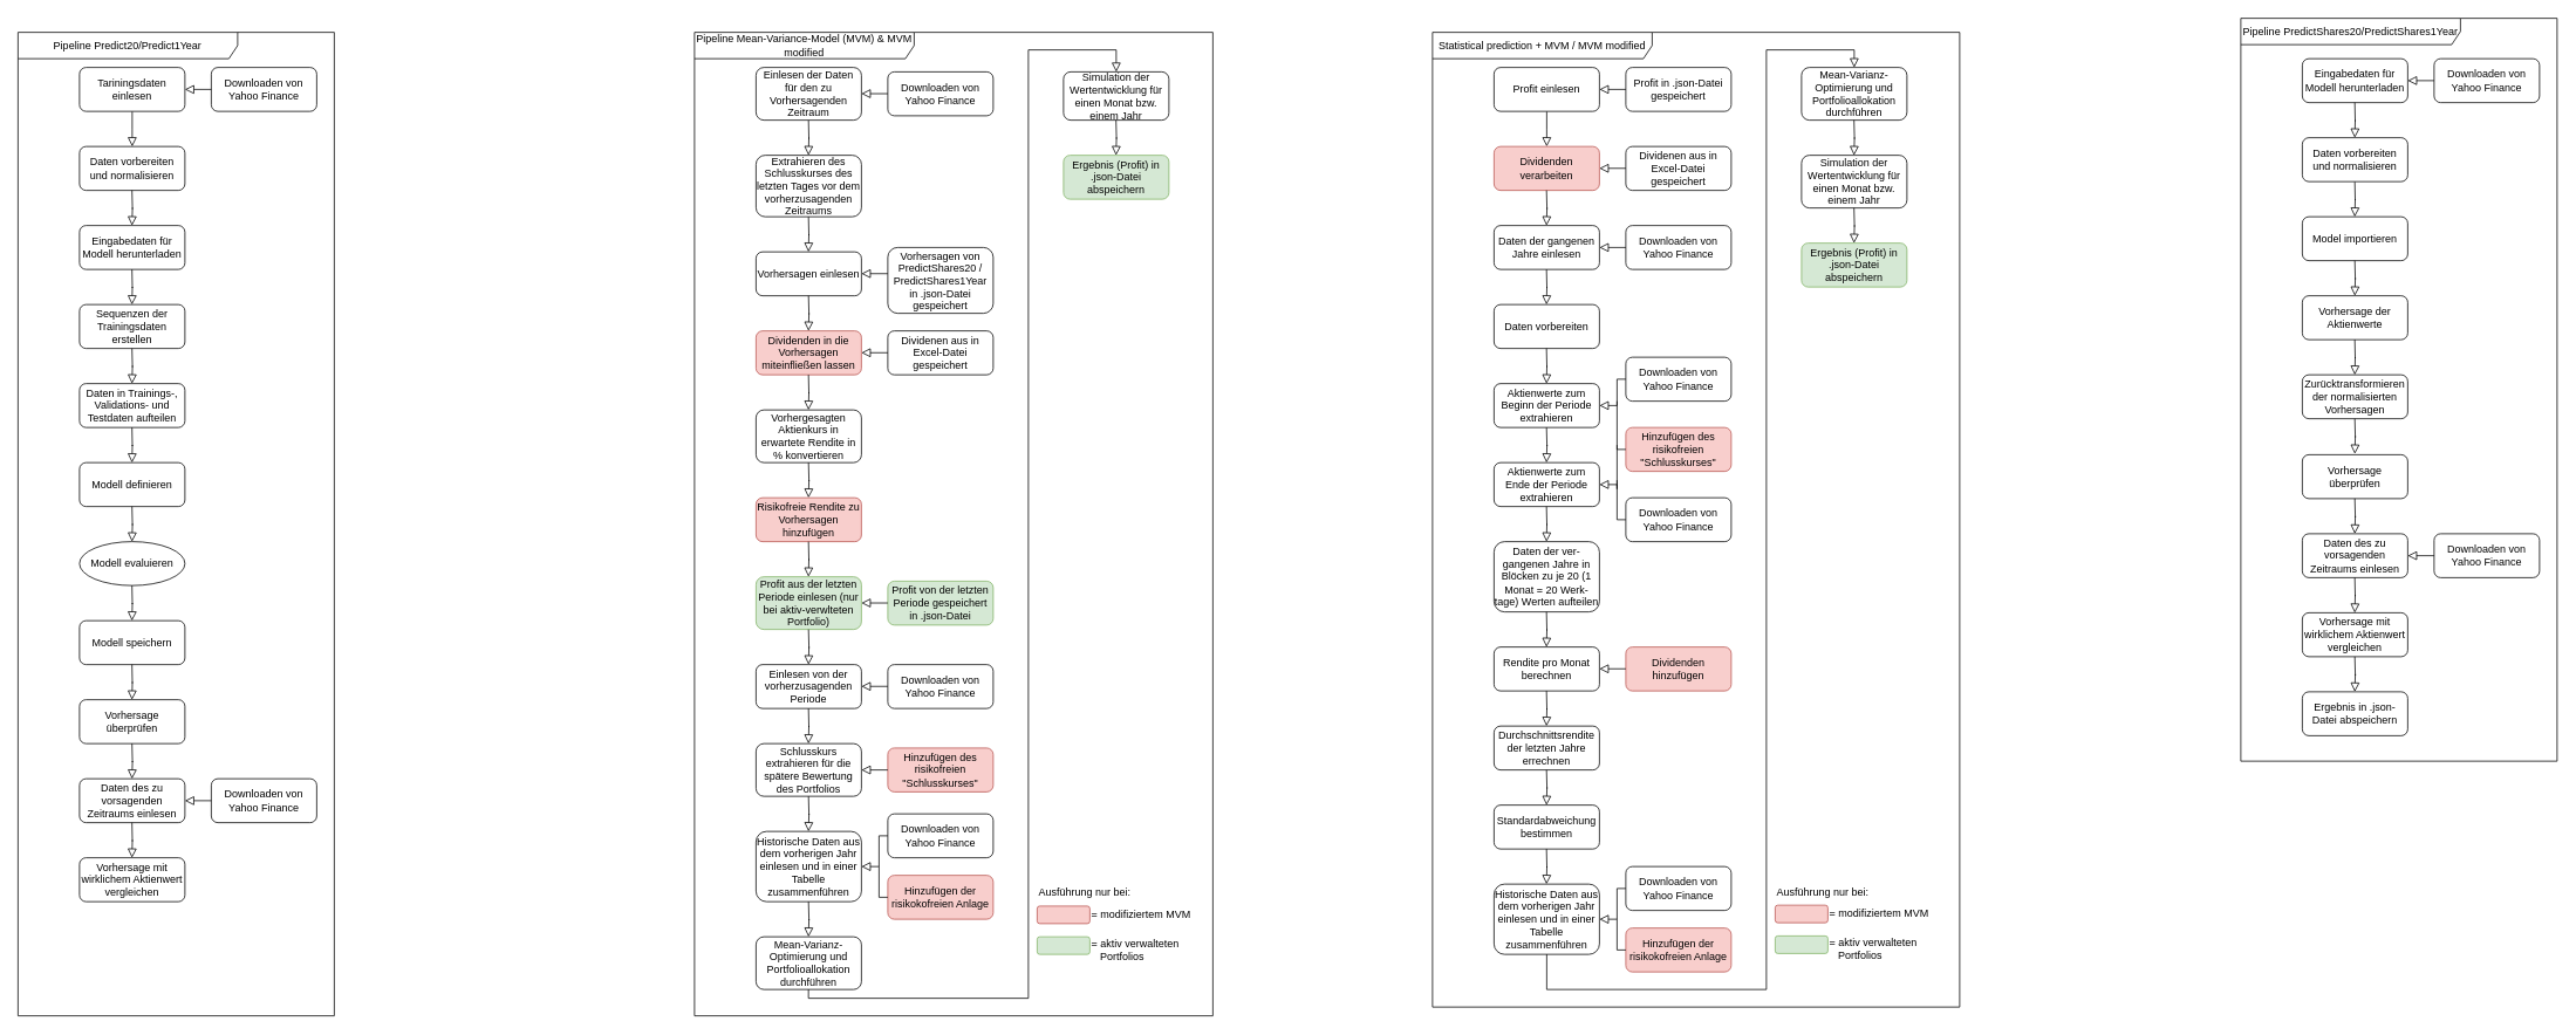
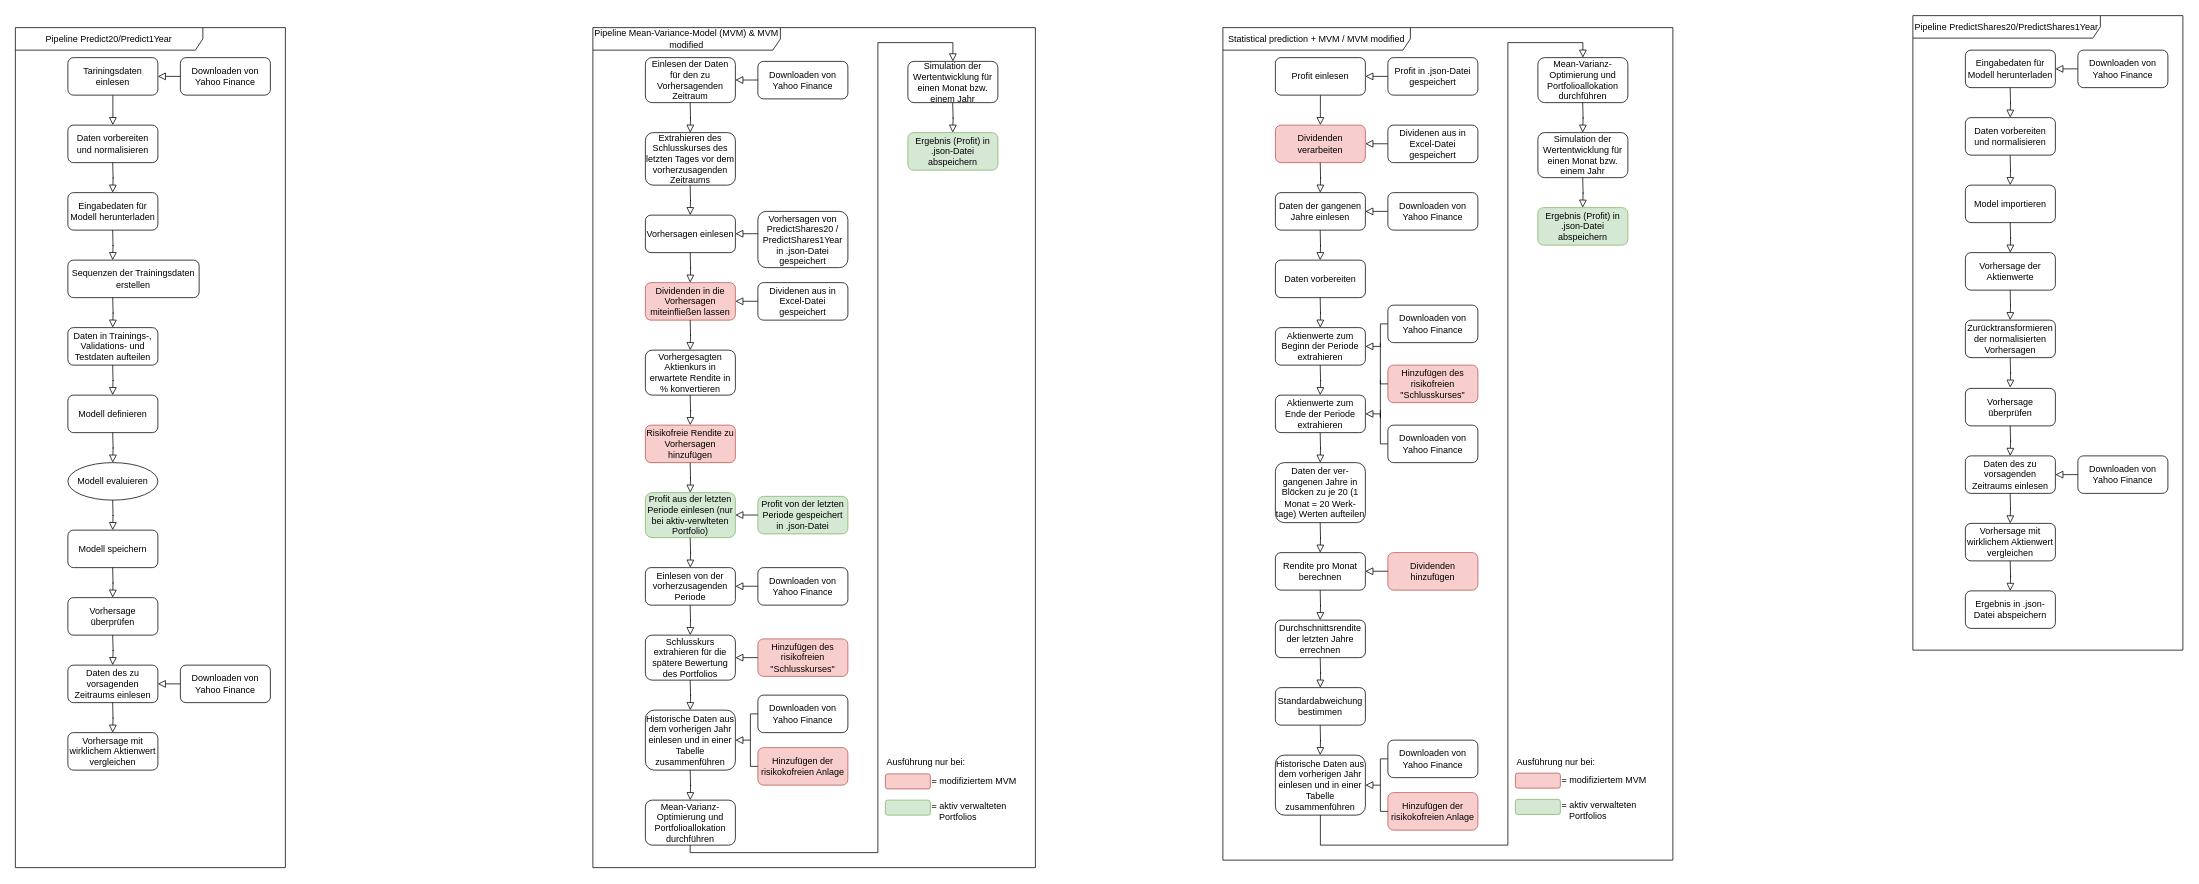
- <mxCell id="8" value="Sequenzen der Trainingsdaten erstellen" style="rounded=1;whiteSpace=wrap;html=1;fontSize=12;glass=0;strokeWidth=1;shadow=0;" parent="4" vertex="1"><mxGeometry x="70" y="310" width="120" height="50" as="geometry" /></mxCell>
+ <mxCell id="8" value="Sequenzen der Trainingsdaten erstellen" style="rounded=1;whiteSpace=wrap;html=1;fontSize=12;glass=0;strokeWidth=1;shadow=0;" parent="4" vertex="1"><mxGeometry x="70" y="310" width="175" height="50" as="geometry" /></mxCell>
